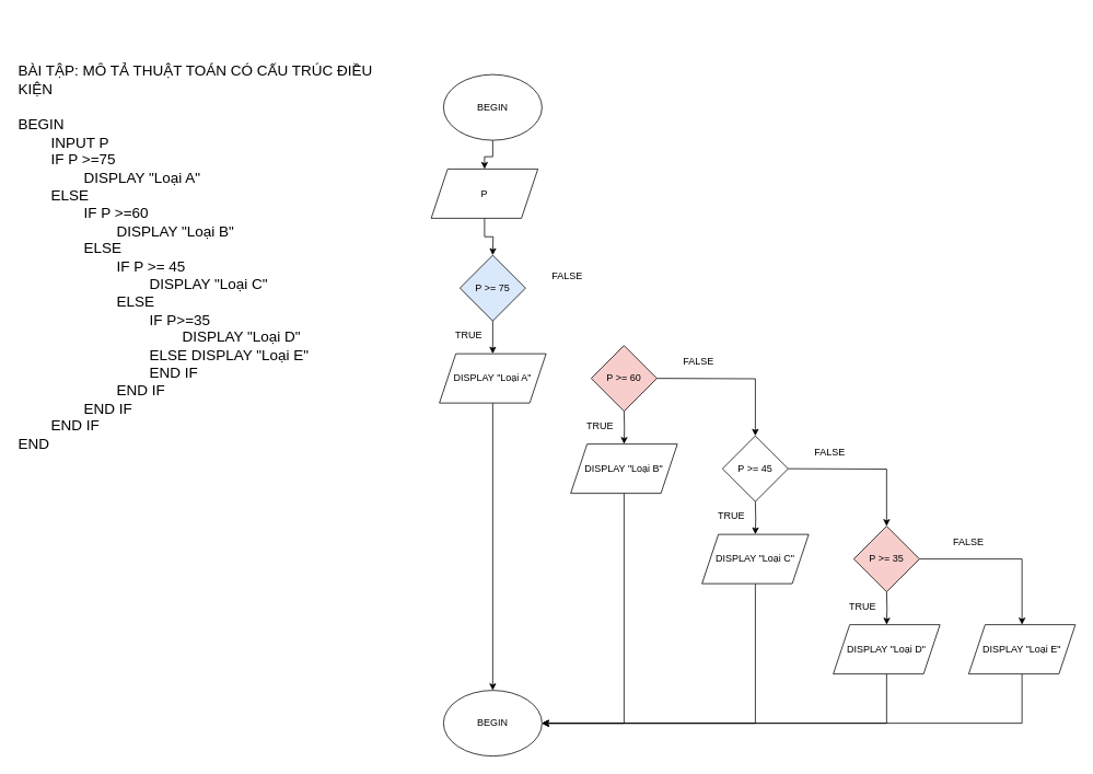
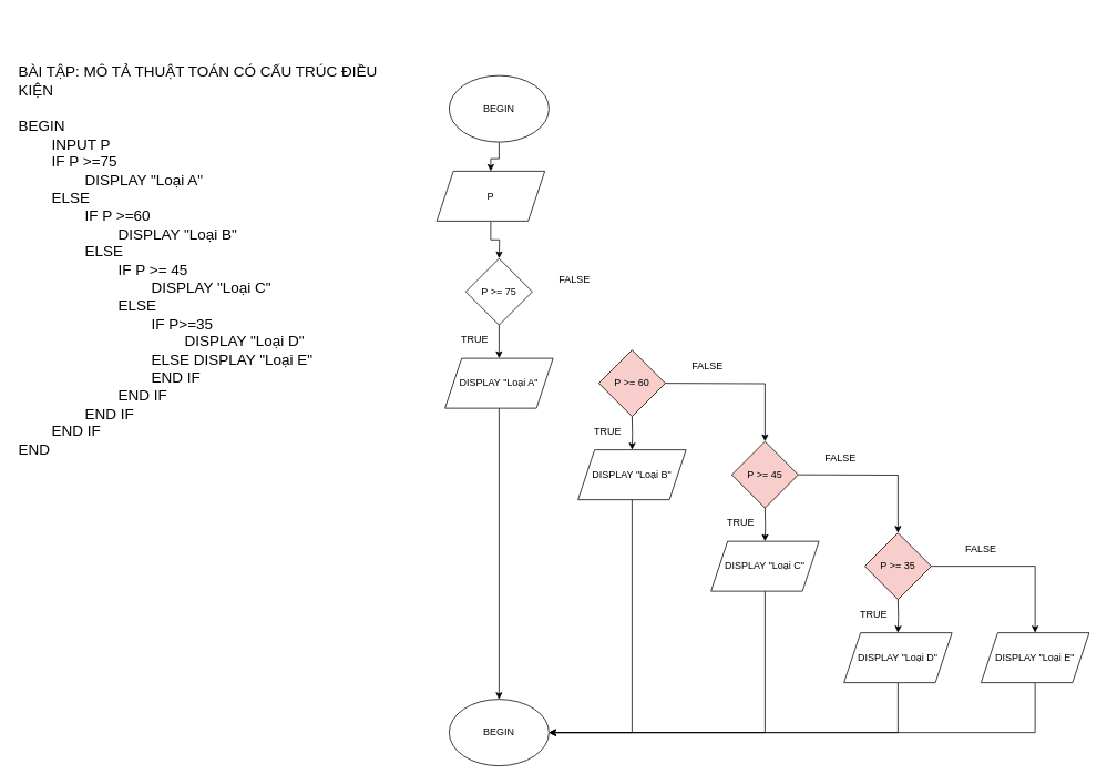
- <mxCell id="8" value="P &amp;gt;= 75" style="rhombus;whiteSpace=wrap;html=1;fillColor=#dae8fc;" vertex="1" parent="1"><mxGeometry x="560" y="310" width="80" height="80" as="geometry" /></mxCell>
+ <mxCell id="8" value="P &amp;gt;= 75" style="rhombus;whiteSpace=wrap;html=1;" vertex="1" parent="1"><mxGeometry x="560" y="310" width="80" height="80" as="geometry" /></mxCell>
- <mxCell id="18" value="P &amp;gt;= 45" style="rhombus;whiteSpace=wrap;html=1;" vertex="1" parent="1"><mxGeometry x="880" y="530" width="80" height="80" as="geometry" /></mxCell>
+ <mxCell id="18" value="P &amp;gt;= 45" style="rhombus;whiteSpace=wrap;html=1;fillColor=#f8cecc;" vertex="1" parent="1"><mxGeometry x="880" y="530" width="80" height="80" as="geometry" /></mxCell>
